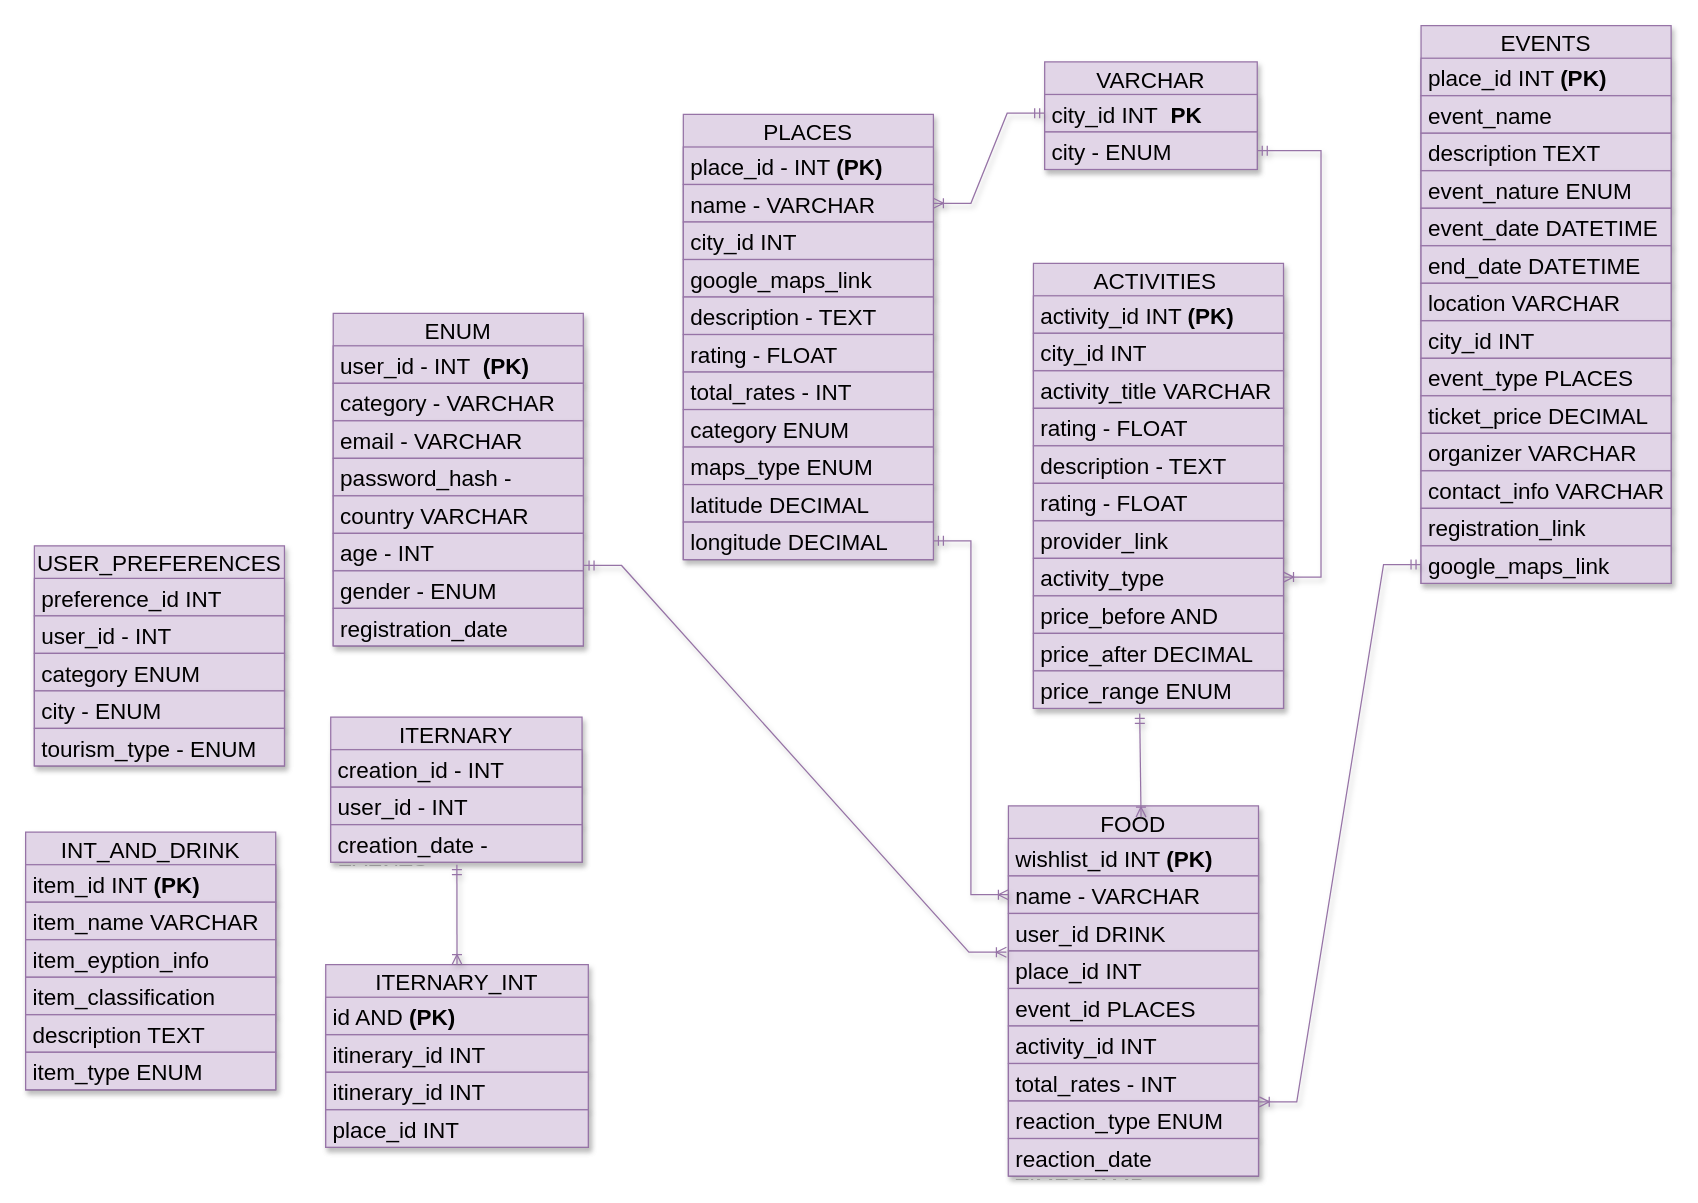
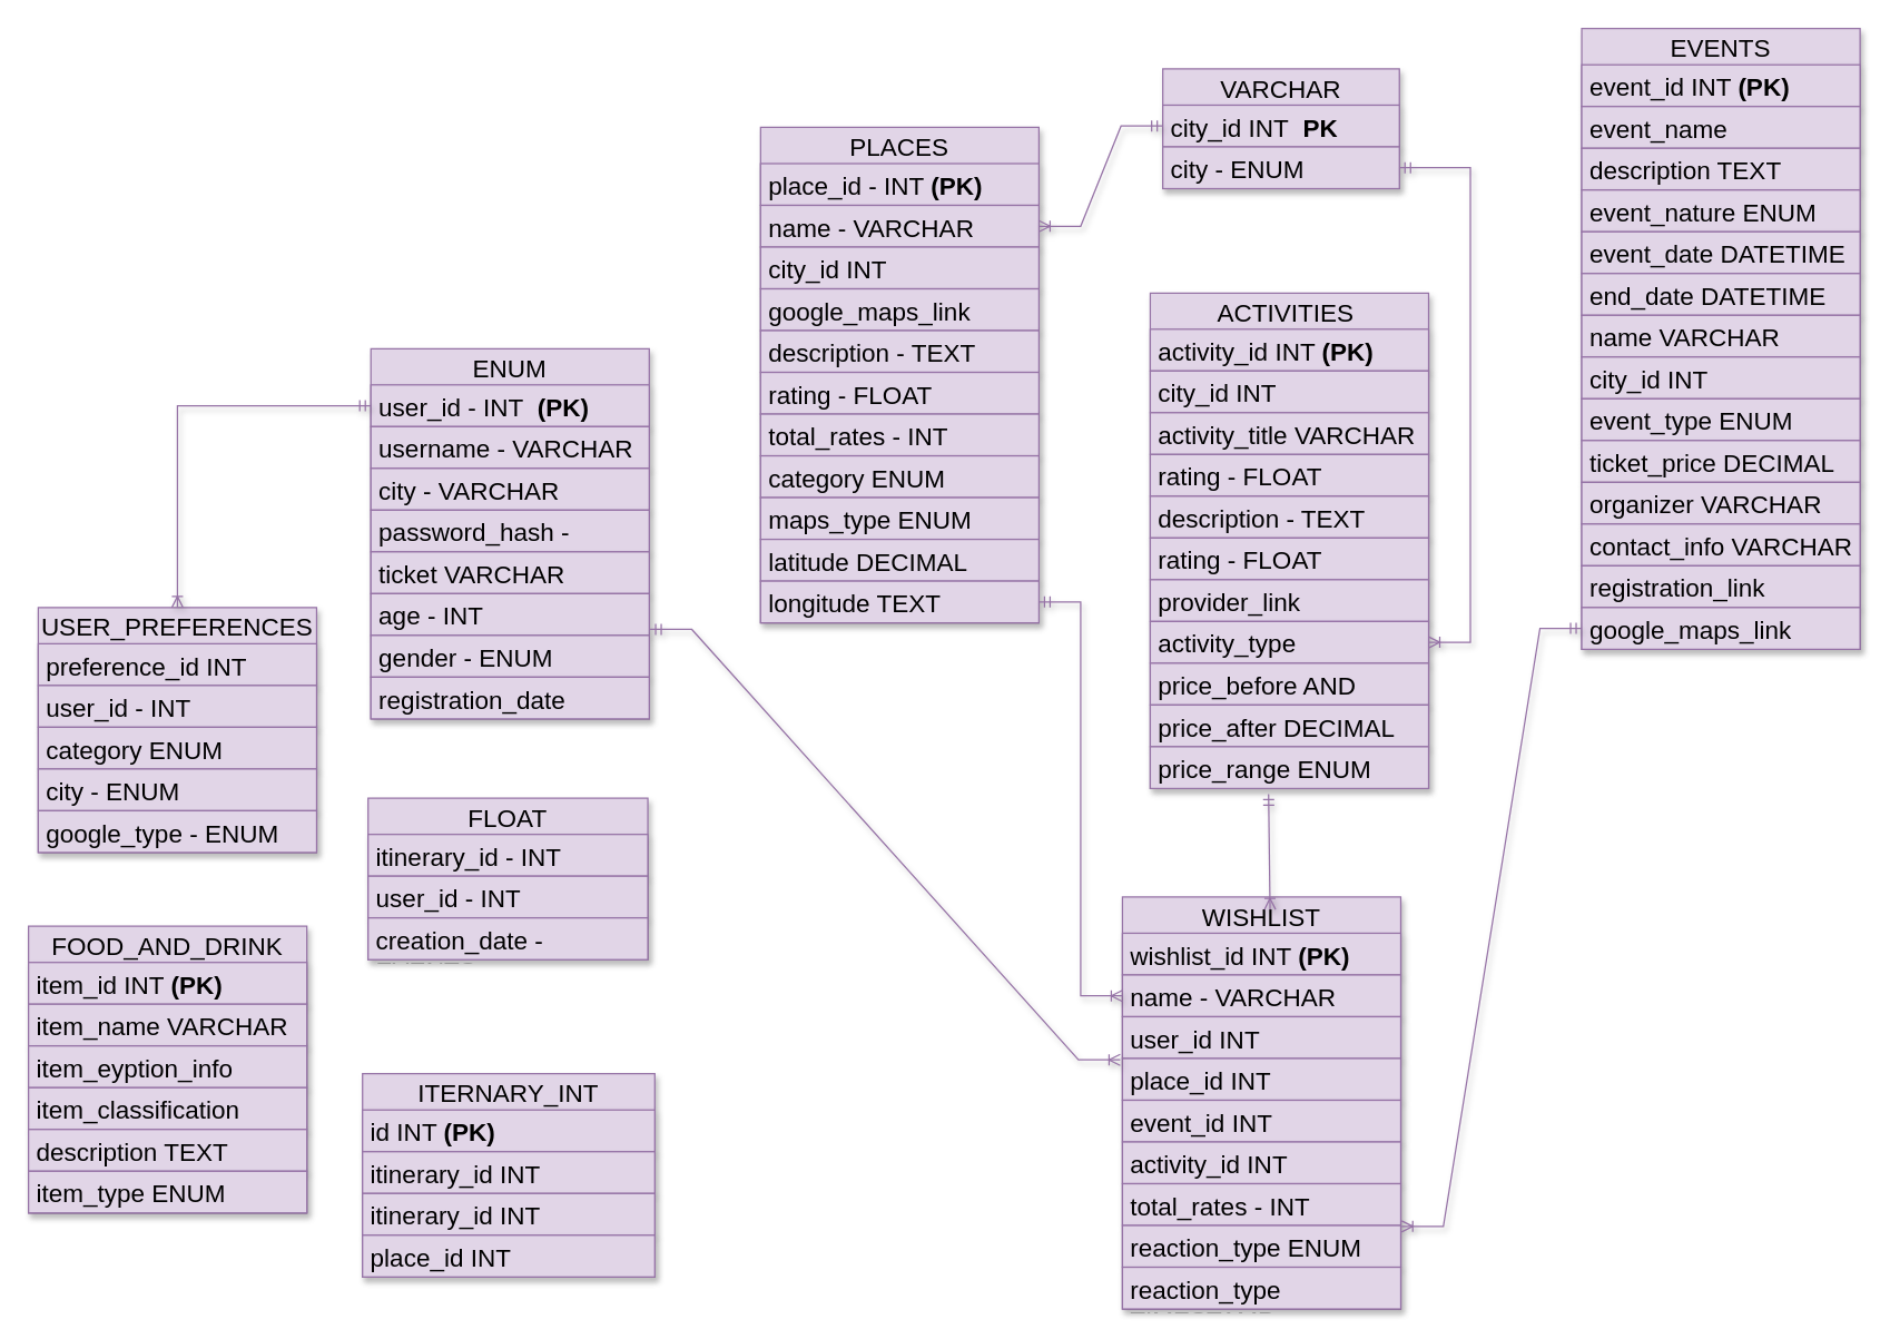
- <mxCell id="49" value="place_id INT &lt;b style=&quot;font-size: 18px;&quot;&gt;(PK)&lt;/b&gt;" style="text;spacingLeft=4;spacingRight=4;overflow=hidden;rotatable=0;points=[[0,0.5],[1,0.5]];portConstraint=eastwest;fontSize=18;whiteSpace=wrap;html=1;swimlaneLine=0;shadow=1;fillColor=#e1d5e7;strokeColor=#9673a6;" parent="48" vertex="1"><mxGeometry y="26" width="200" height="30" as="geometry" /></mxCell>
+ <mxCell id="49" value="event_id INT &lt;b style=&quot;font-size: 18px;&quot;&gt;(PK)&lt;/b&gt;" style="text;spacingLeft=4;spacingRight=4;overflow=hidden;rotatable=0;points=[[0,0.5],[1,0.5]];portConstraint=eastwest;fontSize=18;whiteSpace=wrap;html=1;swimlaneLine=0;shadow=1;fillColor=#e1d5e7;strokeColor=#9673a6;" parent="48" vertex="1"><mxGeometry y="26" width="200" height="30" as="geometry" /></mxCell>
- <mxCell id="55" value="location VARCHAR" style="text;spacingLeft=4;spacingRight=4;overflow=hidden;rotatable=0;points=[[0,0.5],[1,0.5]];portConstraint=eastwest;fontSize=18;whiteSpace=wrap;html=1;swimlaneLine=0;shadow=1;fillColor=#e1d5e7;strokeColor=#9673a6;" parent="48" vertex="1"><mxGeometry y="206" width="200" height="30" as="geometry" /></mxCell>
+ <mxCell id="55" value="name VARCHAR" style="text;spacingLeft=4;spacingRight=4;overflow=hidden;rotatable=0;points=[[0,0.5],[1,0.5]];portConstraint=eastwest;fontSize=18;whiteSpace=wrap;html=1;swimlaneLine=0;shadow=1;fillColor=#e1d5e7;strokeColor=#9673a6;" parent="48" vertex="1"><mxGeometry y="206" width="200" height="30" as="geometry" /></mxCell>
+ <mxCell id="85" value="" style="edgeStyle=orthogonalEdgeStyle;fontSize=18;html=1;endArrow=ERoneToMany;startArrow=ERmandOne;rounded=0;exitX=0;exitY=0.5;exitDx=0;exitDy=0;entryX=0.5;entryY=0;entryDx=0;entryDy=0;swimlaneLine=0;shadow=1;fontColor=#e7e8ef;fillColor=#e1d5e7;strokeColor=#9673a6;" edge="1" parent="1" source="3" target="11"><mxGeometry width="100" height="100" relative="1" as="geometry"><mxPoint x="184" y="301" as="sourcePoint" /><mxPoint x="95" y="373" as="targetPoint" /></mxGeometry></mxCell>
- <mxCell id="57" value="event_type PLACES" style="text;spacingLeft=4;spacingRight=4;overflow=hidden;rotatable=0;points=[[0,0.5],[1,0.5]];portConstraint=eastwest;fontSize=18;whiteSpace=wrap;html=1;swimlaneLine=0;shadow=1;fillColor=#e1d5e7;strokeColor=#9673a6;" parent="48" vertex="1"><mxGeometry y="266" width="200" height="30" as="geometry" /></mxCell>
+ <mxCell id="57" value="event_type ENUM" style="text;spacingLeft=4;spacingRight=4;overflow=hidden;rotatable=0;points=[[0,0.5],[1,0.5]];portConstraint=eastwest;fontSize=18;whiteSpace=wrap;html=1;swimlaneLine=0;shadow=1;fillColor=#e1d5e7;strokeColor=#9673a6;" parent="48" vertex="1"><mxGeometry y="266" width="200" height="30" as="geometry" /></mxCell>
- <mxCell id="4" value="category - VARCHAR" style="text;spacingLeft=4;spacingRight=4;overflow=hidden;rotatable=0;points=[[0,0.5],[1,0.5]];portConstraint=eastwest;fontSize=18;whiteSpace=wrap;html=1;swimlaneLine=0;shadow=1;fillColor=#e1d5e7;strokeColor=#9673a6;" parent="2" vertex="1"><mxGeometry y="56" width="200" height="30" as="geometry" /></mxCell>
+ <mxCell id="4" value="username - VARCHAR" style="text;spacingLeft=4;spacingRight=4;overflow=hidden;rotatable=0;points=[[0,0.5],[1,0.5]];portConstraint=eastwest;fontSize=18;whiteSpace=wrap;html=1;swimlaneLine=0;shadow=1;fillColor=#e1d5e7;strokeColor=#9673a6;" parent="2" vertex="1"><mxGeometry y="56" width="200" height="30" as="geometry" /></mxCell>
- <mxCell id="5" value="email - VARCHAR" style="text;spacingLeft=4;spacingRight=4;overflow=hidden;rotatable=0;points=[[0,0.5],[1,0.5]];portConstraint=eastwest;fontSize=18;whiteSpace=wrap;html=1;swimlaneLine=0;shadow=1;fillColor=#e1d5e7;strokeColor=#9673a6;" parent="2" vertex="1"><mxGeometry y="86" width="200" height="30" as="geometry" /></mxCell>
+ <mxCell id="5" value="city - VARCHAR" style="text;spacingLeft=4;spacingRight=4;overflow=hidden;rotatable=0;points=[[0,0.5],[1,0.5]];portConstraint=eastwest;fontSize=18;whiteSpace=wrap;html=1;swimlaneLine=0;shadow=1;fillColor=#e1d5e7;strokeColor=#9673a6;" parent="2" vertex="1"><mxGeometry y="86" width="200" height="30" as="geometry" /></mxCell>
- <mxCell id="7" value="country VARCHAR" style="text;spacingLeft=4;spacingRight=4;overflow=hidden;rotatable=0;points=[[0,0.5],[1,0.5]];portConstraint=eastwest;fontSize=18;whiteSpace=wrap;html=1;swimlaneLine=0;shadow=1;fillColor=#e1d5e7;strokeColor=#9673a6;" parent="2" vertex="1"><mxGeometry y="146" width="200" height="30" as="geometry" /></mxCell>
+ <mxCell id="7" value="ticket VARCHAR" style="text;spacingLeft=4;spacingRight=4;overflow=hidden;rotatable=0;points=[[0,0.5],[1,0.5]];portConstraint=eastwest;fontSize=18;whiteSpace=wrap;html=1;swimlaneLine=0;shadow=1;fillColor=#e1d5e7;strokeColor=#9673a6;" parent="2" vertex="1"><mxGeometry y="146" width="200" height="30" as="geometry" /></mxCell>
- <mxCell id="35" value="longitude DECIMAL" style="text;spacingLeft=4;spacingRight=4;overflow=hidden;rotatable=0;points=[[0,0.5],[1,0.5]];portConstraint=eastwest;fontSize=18;whiteSpace=wrap;html=1;swimlaneLine=0;shadow=1;fillColor=#e1d5e7;strokeColor=#9673a6;" parent="24" vertex="1"><mxGeometry y="326" width="200" height="30" as="geometry" /></mxCell>
+ <mxCell id="35" value="longitude TEXT" style="text;spacingLeft=4;spacingRight=4;overflow=hidden;rotatable=0;points=[[0,0.5],[1,0.5]];portConstraint=eastwest;fontSize=18;whiteSpace=wrap;html=1;swimlaneLine=0;shadow=1;fillColor=#e1d5e7;strokeColor=#9673a6;" parent="24" vertex="1"><mxGeometry y="326" width="200" height="30" as="geometry" /></mxCell>
- <mxCell id="17" value="ITERNARY" style="swimlane;fontStyle=0;childLayout=stackLayout;horizontal=1;startSize=26;horizontalStack=0;resizeParent=1;resizeParentMax=0;resizeLast=0;collapsible=1;marginBottom=0;align=center;fontSize=18;swimlaneLine=0;shadow=1;fillColor=#e1d5e7;strokeColor=#9673a6;" parent="1" vertex="1"><mxGeometry x="264" y="573" width="201" height="116" as="geometry" /></mxCell>
+ <mxCell id="17" value="FLOAT" style="swimlane;fontStyle=0;childLayout=stackLayout;horizontal=1;startSize=26;horizontalStack=0;resizeParent=1;resizeParentMax=0;resizeLast=0;collapsible=1;marginBottom=0;align=center;fontSize=18;swimlaneLine=0;shadow=1;fillColor=#e1d5e7;strokeColor=#9673a6;" parent="1" vertex="1"><mxGeometry x="264" y="573" width="201" height="116" as="geometry" /></mxCell>
- <mxCell id="16" value="tourism_type - ENUM" style="text;spacingLeft=4;spacingRight=4;overflow=hidden;rotatable=0;points=[[0,0.5],[1,0.5]];portConstraint=eastwest;fontSize=18;whiteSpace=wrap;html=1;swimlaneLine=0;shadow=1;fillColor=#e1d5e7;strokeColor=#9673a6;" parent="11" vertex="1"><mxGeometry y="146" width="200" height="30" as="geometry" /></mxCell>
+ <mxCell id="16" value="google_type - ENUM" style="text;spacingLeft=4;spacingRight=4;overflow=hidden;rotatable=0;points=[[0,0.5],[1,0.5]];portConstraint=eastwest;fontSize=18;whiteSpace=wrap;html=1;swimlaneLine=0;shadow=1;fillColor=#e1d5e7;strokeColor=#9673a6;" parent="11" vertex="1"><mxGeometry y="146" width="200" height="30" as="geometry" /></mxCell>
- <mxCell id="18" value="creation_id - INT" style="text;spacingLeft=4;spacingRight=4;overflow=hidden;rotatable=0;points=[[0,0.5],[1,0.5]];portConstraint=eastwest;fontSize=18;whiteSpace=wrap;html=1;swimlaneLine=0;shadow=1;fillColor=#e1d5e7;strokeColor=#9673a6;" parent="17" vertex="1"><mxGeometry y="26" width="201" height="30" as="geometry" /></mxCell>
+ <mxCell id="18" value="itinerary_id - INT" style="text;spacingLeft=4;spacingRight=4;overflow=hidden;rotatable=0;points=[[0,0.5],[1,0.5]];portConstraint=eastwest;fontSize=18;whiteSpace=wrap;html=1;swimlaneLine=0;shadow=1;fillColor=#e1d5e7;strokeColor=#9673a6;" parent="17" vertex="1"><mxGeometry y="26" width="201" height="30" as="geometry" /></mxCell>
- <mxCell id="63" value="FOOD" style="swimlane;fontStyle=0;childLayout=stackLayout;horizontal=1;startSize=26;horizontalStack=0;resizeParent=1;resizeParentMax=0;resizeLast=0;collapsible=1;marginBottom=0;align=center;fontSize=18;swimlaneLine=0;shadow=1;fillColor=#e1d5e7;strokeColor=#9673a6;" parent="1" vertex="1"><mxGeometry x="806" y="644" width="200" height="296" as="geometry" /></mxCell>
+ <mxCell id="63" value="WISHLIST" style="swimlane;fontStyle=0;childLayout=stackLayout;horizontal=1;startSize=26;horizontalStack=0;resizeParent=1;resizeParentMax=0;resizeLast=0;collapsible=1;marginBottom=0;align=center;fontSize=18;swimlaneLine=0;shadow=1;fillColor=#e1d5e7;strokeColor=#9673a6;" parent="1" vertex="1"><mxGeometry x="806" y="644" width="200" height="296" as="geometry" /></mxCell>
- <mxCell id="86" value="INT_AND_DRINK" style="swimlane;fontStyle=0;childLayout=stackLayout;horizontal=1;startSize=26;horizontalStack=0;resizeParent=1;resizeParentMax=0;resizeLast=0;collapsible=1;marginBottom=0;align=center;fontSize=18;swimlaneLine=0;shadow=1;fillColor=#e1d5e7;strokeColor=#9673a6;" vertex="1" parent="1"><mxGeometry x="20" y="665" width="200" height="206" as="geometry" /></mxCell>
+ <mxCell id="86" value="FOOD_AND_DRINK" style="swimlane;fontStyle=0;childLayout=stackLayout;horizontal=1;startSize=26;horizontalStack=0;resizeParent=1;resizeParentMax=0;resizeLast=0;collapsible=1;marginBottom=0;align=center;fontSize=18;swimlaneLine=0;shadow=1;fillColor=#e1d5e7;strokeColor=#9673a6;" vertex="1" parent="1"><mxGeometry x="20" y="665" width="200" height="206" as="geometry" /></mxCell>
- <mxCell id="84" value="" style="fontSize=18;html=1;endArrow=ERoneToMany;startArrow=ERmandOne;rounded=0;entryX=0.5;entryY=0;entryDx=0;entryDy=0;exitX=0.502;exitY=1.067;exitDx=0;exitDy=0;exitPerimeter=0;swimlaneLine=0;shadow=1;fontColor=#e7e8ef;fillColor=#e1d5e7;strokeColor=#9673a6;" edge="1" parent="1" source="20" target="73"><mxGeometry width="100" height="100" relative="1" as="geometry"><mxPoint x="365" y="703" as="sourcePoint" /><mxPoint x="364" y="760" as="targetPoint" /></mxGeometry></mxCell>
- <mxCell id="66" value="user_id DRINK&amp;nbsp;" style="text;spacingLeft=4;spacingRight=4;overflow=hidden;rotatable=0;points=[[0,0.5],[1,0.5]];portConstraint=eastwest;fontSize=18;whiteSpace=wrap;html=1;swimlaneLine=0;shadow=1;fillColor=#e1d5e7;strokeColor=#9673a6;" parent="63" vertex="1"><mxGeometry y="86" width="200" height="30" as="geometry" /></mxCell>
+ <mxCell id="66" value="user_id INT&amp;nbsp;" style="text;spacingLeft=4;spacingRight=4;overflow=hidden;rotatable=0;points=[[0,0.5],[1,0.5]];portConstraint=eastwest;fontSize=18;whiteSpace=wrap;html=1;swimlaneLine=0;shadow=1;fillColor=#e1d5e7;strokeColor=#9673a6;" parent="63" vertex="1"><mxGeometry y="86" width="200" height="30" as="geometry" /></mxCell>
- <mxCell id="68" value="event_id PLACES" style="text;spacingLeft=4;spacingRight=4;overflow=hidden;rotatable=0;points=[[0,0.5],[1,0.5]];portConstraint=eastwest;fontSize=18;whiteSpace=wrap;html=1;swimlaneLine=0;shadow=1;fillColor=#e1d5e7;strokeColor=#9673a6;" parent="63" vertex="1"><mxGeometry y="146" width="200" height="30" as="geometry" /></mxCell>
+ <mxCell id="68" value="event_id INT" style="text;spacingLeft=4;spacingRight=4;overflow=hidden;rotatable=0;points=[[0,0.5],[1,0.5]];portConstraint=eastwest;fontSize=18;whiteSpace=wrap;html=1;swimlaneLine=0;shadow=1;fillColor=#e1d5e7;strokeColor=#9673a6;" parent="63" vertex="1"><mxGeometry y="146" width="200" height="30" as="geometry" /></mxCell>
- <mxCell id="74" value="id AND &lt;b style=&quot;font-size: 18px;&quot;&gt;(PK)&lt;/b&gt;" style="text;spacingLeft=4;spacingRight=4;overflow=hidden;rotatable=0;points=[[0,0.5],[1,0.5]];portConstraint=eastwest;fontSize=18;whiteSpace=wrap;html=1;swimlaneLine=0;shadow=1;fillColor=#e1d5e7;strokeColor=#9673a6;" vertex="1" parent="73"><mxGeometry y="26" width="210" height="30" as="geometry" /></mxCell>
+ <mxCell id="74" value="id INT &lt;b style=&quot;font-size: 18px;&quot;&gt;(PK)&lt;/b&gt;" style="text;spacingLeft=4;spacingRight=4;overflow=hidden;rotatable=0;points=[[0,0.5],[1,0.5]];portConstraint=eastwest;fontSize=18;whiteSpace=wrap;html=1;swimlaneLine=0;shadow=1;fillColor=#e1d5e7;strokeColor=#9673a6;" vertex="1" parent="73"><mxGeometry y="26" width="210" height="30" as="geometry" /></mxCell>
- <mxCell id="72" value="reaction_date TIMESTAMP" style="text;spacingLeft=4;spacingRight=4;overflow=hidden;rotatable=0;points=[[0,0.5],[1,0.5]];portConstraint=eastwest;fontSize=18;whiteSpace=wrap;html=1;swimlaneLine=0;shadow=1;fillColor=#e1d5e7;strokeColor=#9673a6;" parent="63" vertex="1"><mxGeometry y="266" width="200" height="30" as="geometry" /></mxCell>
+ <mxCell id="72" value="reaction_type TIMESTAMP" style="text;spacingLeft=4;spacingRight=4;overflow=hidden;rotatable=0;points=[[0,0.5],[1,0.5]];portConstraint=eastwest;fontSize=18;whiteSpace=wrap;html=1;swimlaneLine=0;shadow=1;fillColor=#e1d5e7;strokeColor=#9673a6;" parent="63" vertex="1"><mxGeometry y="266" width="200" height="30" as="geometry" /></mxCell>
